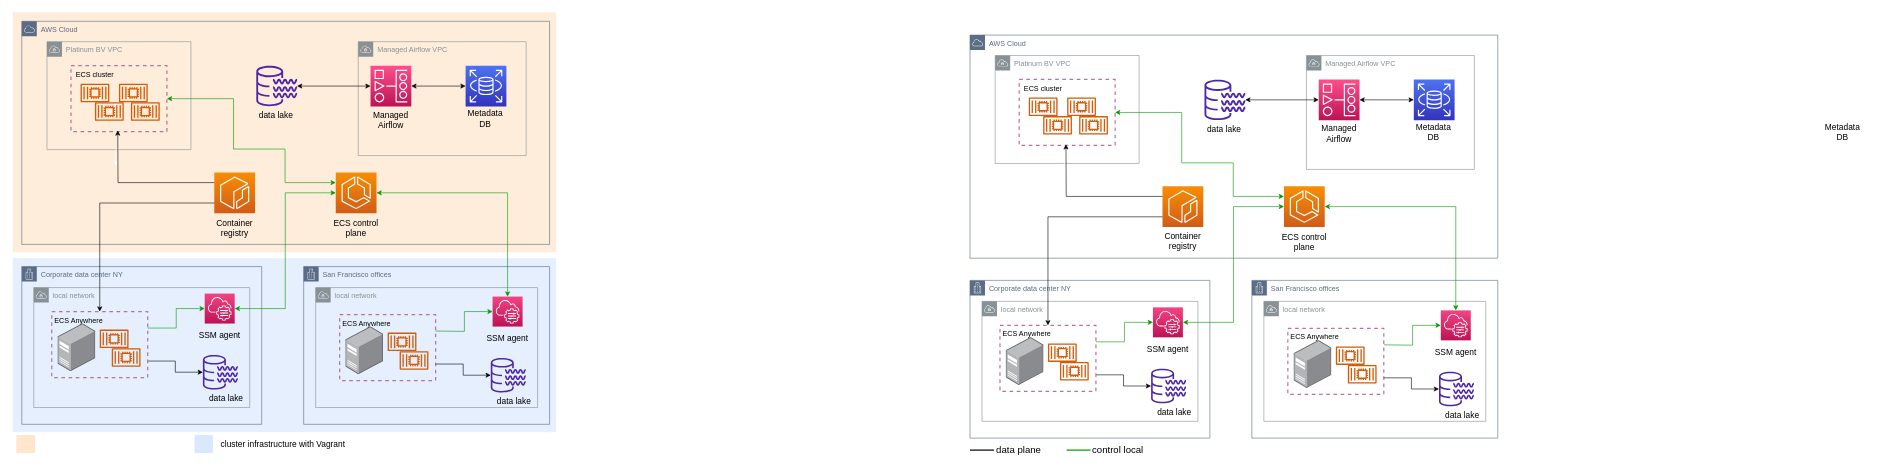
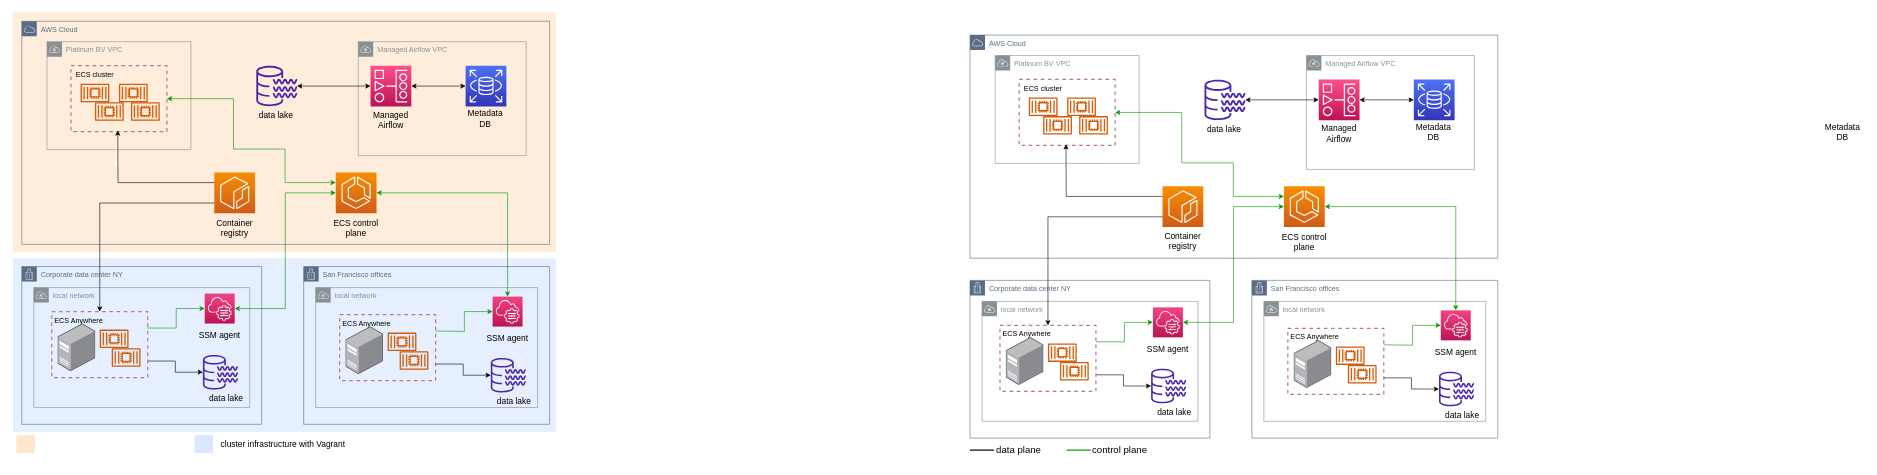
- <mxCell id="46" value="control local" style="text;html=1;strokeColor=none;fillColor=none;align=left;verticalAlign=middle;whiteSpace=wrap;rounded=0;dashed=1;fontSize=16;fontColor=default;" parent="1" vertex="1"><mxGeometry x="1818" y="730" width="100" height="39.83" as="geometry" /></mxCell>
+ <mxCell id="46" value="control plane" style="text;html=1;strokeColor=none;fillColor=none;align=left;verticalAlign=middle;whiteSpace=wrap;rounded=0;dashed=1;fontSize=16;fontColor=default;" parent="1" vertex="1"><mxGeometry x="1818" y="730" width="100" height="39.83" as="geometry" /></mxCell>
